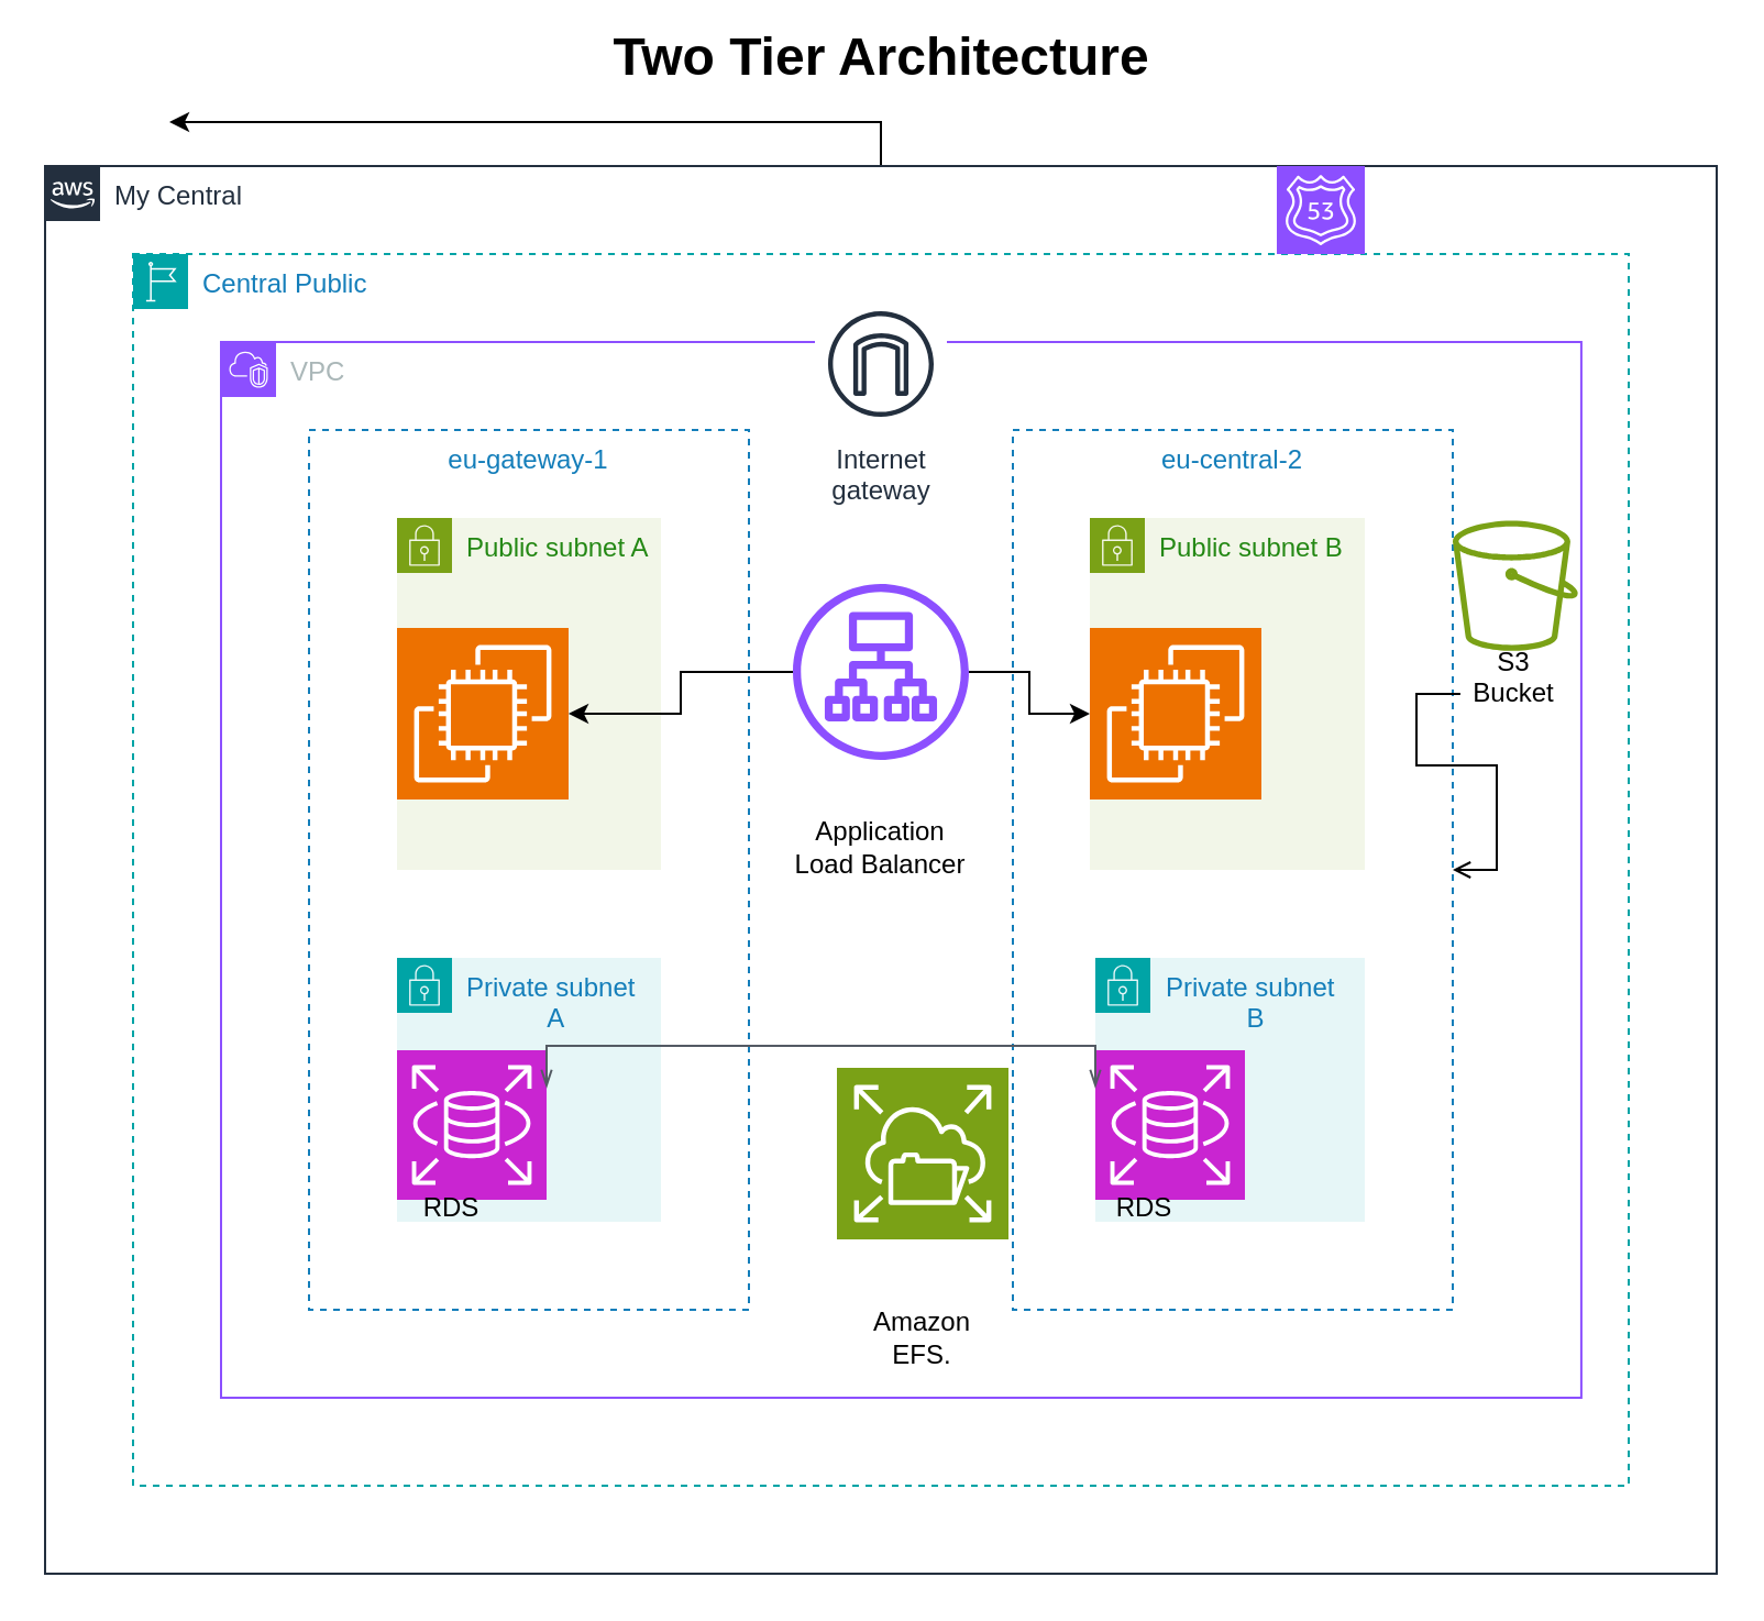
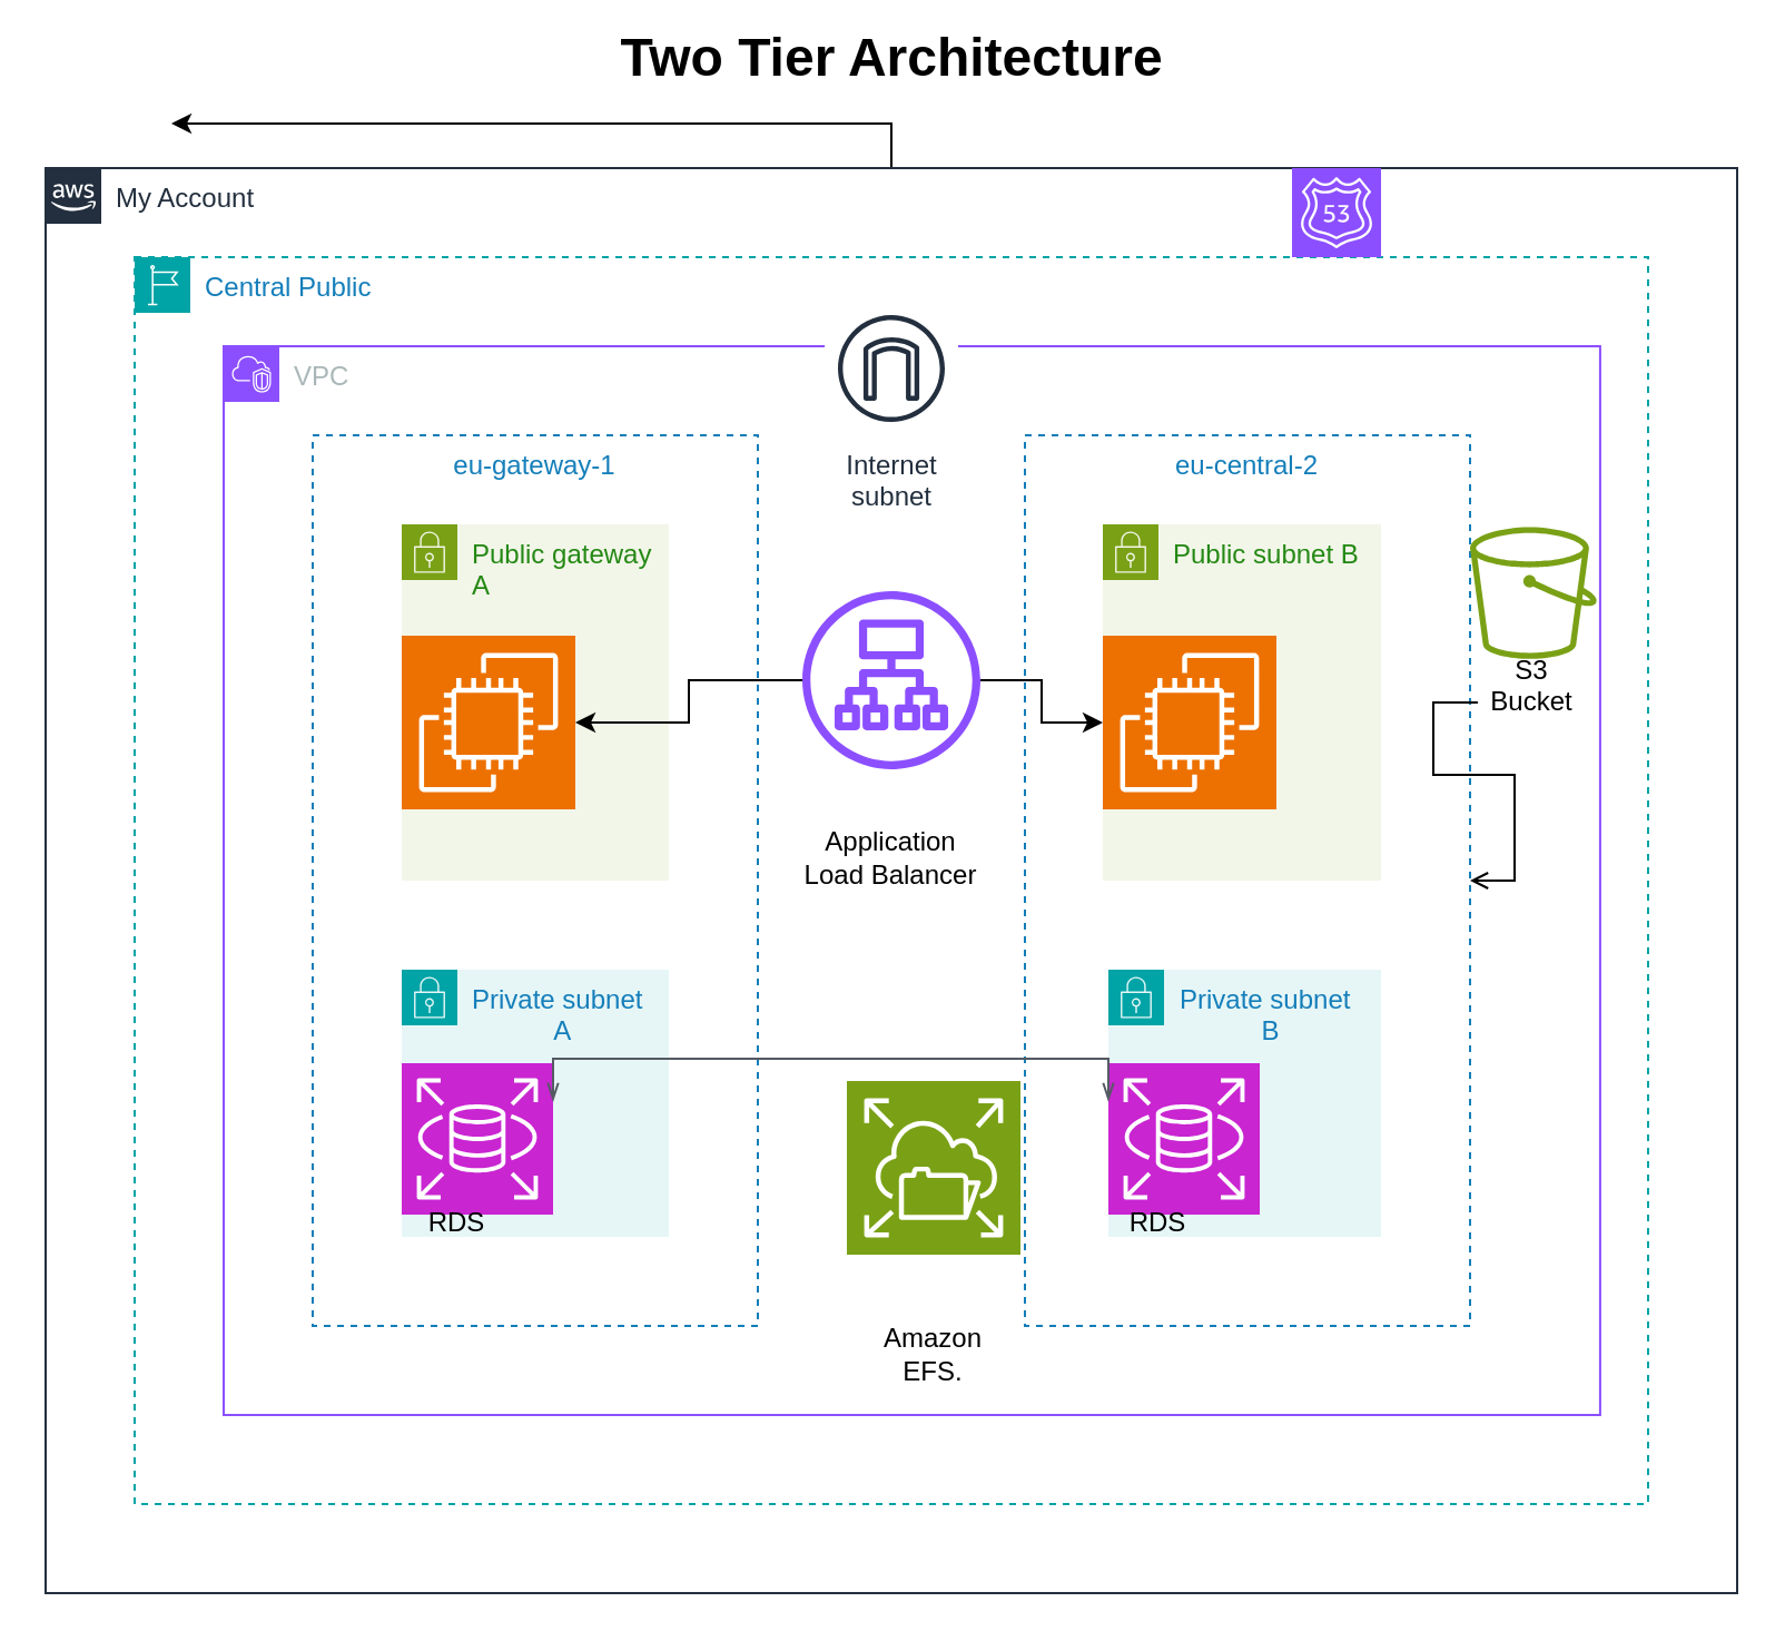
- <mxCell id="3" value="My Central" style="points=[[0,0],[0.25,0],[0.5,0],[0.75,0],[1,0],[1,0.25],[1,0.5],[1,0.75],[1,1],[0.75,1],[0.5,1],[0.25,1],[0,1],[0,0.75],[0,0.5],[0,0.25]];outlineConnect=0;gradientColor=none;html=1;whiteSpace=wrap;fontSize=12;fontStyle=0;container=1;pointerEvents=0;collapsible=0;recursiveResize=0;shape=mxgraph.aws4.group;grIcon=mxgraph.aws4.group_aws_cloud_alt;strokeColor=#232F3E;fillColor=none;verticalAlign=top;align=left;spacingLeft=30;fontColor=#232F3E;dashed=0;" vertex="1" parent="1"><mxGeometry x="20" y="75" width="760" height="640" as="geometry" /></mxCell>
+ <mxCell id="3" value="My Account" style="points=[[0,0],[0.25,0],[0.5,0],[0.75,0],[1,0],[1,0.25],[1,0.5],[1,0.75],[1,1],[0.75,1],[0.5,1],[0.25,1],[0,1],[0,0.75],[0,0.5],[0,0.25]];outlineConnect=0;gradientColor=none;html=1;whiteSpace=wrap;fontSize=12;fontStyle=0;container=1;pointerEvents=0;collapsible=0;recursiveResize=0;shape=mxgraph.aws4.group;grIcon=mxgraph.aws4.group_aws_cloud_alt;strokeColor=#232F3E;fillColor=none;verticalAlign=top;align=left;spacingLeft=30;fontColor=#232F3E;dashed=0;" vertex="1" parent="1"><mxGeometry x="20" y="75" width="760" height="640" as="geometry" /></mxCell>
- <mxCell id="14" value="Internet&#10;gateway" style="sketch=0;outlineConnect=0;fontColor=#232F3E;gradientColor=none;strokeColor=#232F3E;fillColor=#ffffff;dashed=0;verticalLabelPosition=bottom;verticalAlign=top;align=center;html=1;fontSize=12;fontStyle=0;aspect=fixed;shape=mxgraph.aws4.resourceIcon;resIcon=mxgraph.aws4.internet_gateway;" vertex="1" parent="7"><mxGeometry x="270" y="-20" width="60" height="60" as="geometry" /></mxCell>
+ <mxCell id="14" value="Internet&#10;subnet" style="sketch=0;outlineConnect=0;fontColor=#232F3E;gradientColor=none;strokeColor=#232F3E;fillColor=#ffffff;dashed=0;verticalLabelPosition=bottom;verticalAlign=top;align=center;html=1;fontSize=12;fontStyle=0;aspect=fixed;shape=mxgraph.aws4.resourceIcon;resIcon=mxgraph.aws4.internet_gateway;" vertex="1" parent="7"><mxGeometry x="270" y="-20" width="60" height="60" as="geometry" /></mxCell>
- <mxCell id="10" value="Public subnet A" style="points=[[0,0],[0.25,0],[0.5,0],[0.75,0],[1,0],[1,0.25],[1,0.5],[1,0.75],[1,1],[0.75,1],[0.5,1],[0.25,1],[0,1],[0,0.75],[0,0.5],[0,0.25]];outlineConnect=0;gradientColor=none;html=1;whiteSpace=wrap;fontSize=12;fontStyle=0;container=1;pointerEvents=0;collapsible=0;recursiveResize=0;shape=mxgraph.aws4.group;grIcon=mxgraph.aws4.group_security_group;grStroke=0;strokeColor=#7AA116;fillColor=#F2F6E8;verticalAlign=top;align=left;spacingLeft=30;fontColor=#248814;dashed=0;" vertex="1" parent="7"><mxGeometry x="80" y="80" width="120" height="160" as="geometry" /></mxCell>
+ <mxCell id="10" value="Public gateway A" style="points=[[0,0],[0.25,0],[0.5,0],[0.75,0],[1,0],[1,0.25],[1,0.5],[1,0.75],[1,1],[0.75,1],[0.5,1],[0.25,1],[0,1],[0,0.75],[0,0.5],[0,0.25]];outlineConnect=0;gradientColor=none;html=1;whiteSpace=wrap;fontSize=12;fontStyle=0;container=1;pointerEvents=0;collapsible=0;recursiveResize=0;shape=mxgraph.aws4.group;grIcon=mxgraph.aws4.group_security_group;grStroke=0;strokeColor=#7AA116;fillColor=#F2F6E8;verticalAlign=top;align=left;spacingLeft=30;fontColor=#248814;dashed=0;" vertex="1" parent="7"><mxGeometry x="80" y="80" width="120" height="160" as="geometry" /></mxCell>
